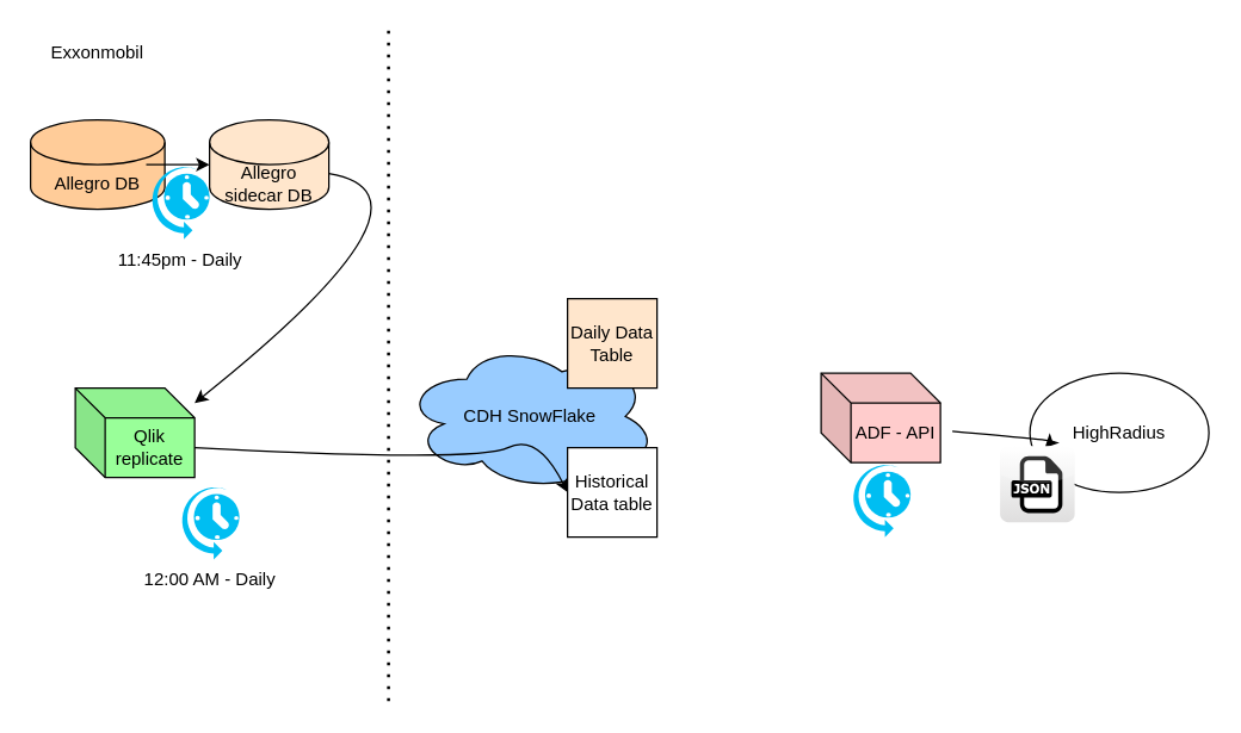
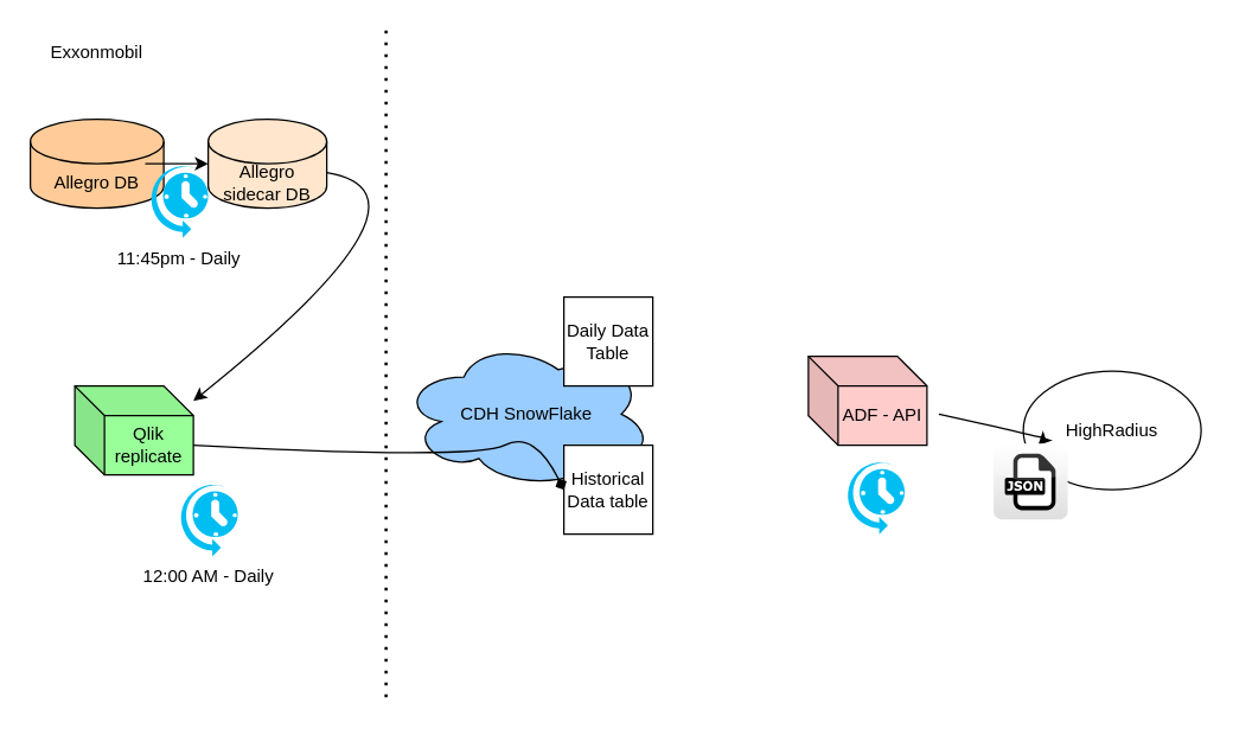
- <mxCell id="6" value="Daily Data Table" style="whiteSpace=wrap;html=1;aspect=fixed;fillColor=#ffe6cc;" parent="1" vertex="1"><mxGeometry x="380" y="200" width="60" height="60" as="geometry" /></mxCell>
+ <mxCell id="6" value="Daily Data Table" style="whiteSpace=wrap;html=1;aspect=fixed;" parent="1" vertex="1"><mxGeometry x="380" y="200" width="60" height="60" as="geometry" /></mxCell>
- <mxCell id="8" value="ADF - API" style="shape=cube;whiteSpace=wrap;html=1;boundedLbl=1;backgroundOutline=1;darkOpacity=0.05;darkOpacity2=0.1;fillColor=#FFCCCC;" parent="1" vertex="1"><mxGeometry x="550" y="250" width="80" height="60" as="geometry" /></mxCell>
+ <mxCell id="8" value="ADF - API" style="shape=cube;whiteSpace=wrap;html=1;boundedLbl=1;backgroundOutline=1;darkOpacity=0.05;darkOpacity2=0.1;fillColor=#FFCCCC;" parent="1" vertex="1"><mxGeometry x="545" y="240" width="80" height="60" as="geometry" /></mxCell>
- <mxCell id="10" value="" style="curved=1;endArrow=classic;html=1;rounded=0;exitX=0;exitY=0;exitDx=80;exitDy=40;exitPerimeter=0;entryX=0;entryY=0.5;entryDx=0;entryDy=0;" parent="1" source="4" target="7" edge="1"><mxGeometry width="50" height="50" relative="1" as="geometry"><mxPoint x="137" y="304" as="sourcePoint" /><mxPoint x="435" y="210" as="targetPoint" /><Array as="points"><mxPoint x="320" y="310" /><mxPoint x="360" y="290" /></Array></mxGeometry></mxCell>
+ <mxCell id="10" value="" style="curved=1;endArrow=diamond;html=1;rounded=0;exitX=0;exitY=0;exitDx=80;exitDy=40;exitPerimeter=0;entryX=0;entryY=0.5;entryDx=0;entryDy=0;" parent="1" source="4" target="7" edge="1"><mxGeometry width="50" height="50" relative="1" as="geometry"><mxPoint x="137" y="304" as="sourcePoint" /><mxPoint x="435" y="210" as="targetPoint" /><Array as="points"><mxPoint x="320" y="310" /><mxPoint x="360" y="290" /></Array></mxGeometry></mxCell>
